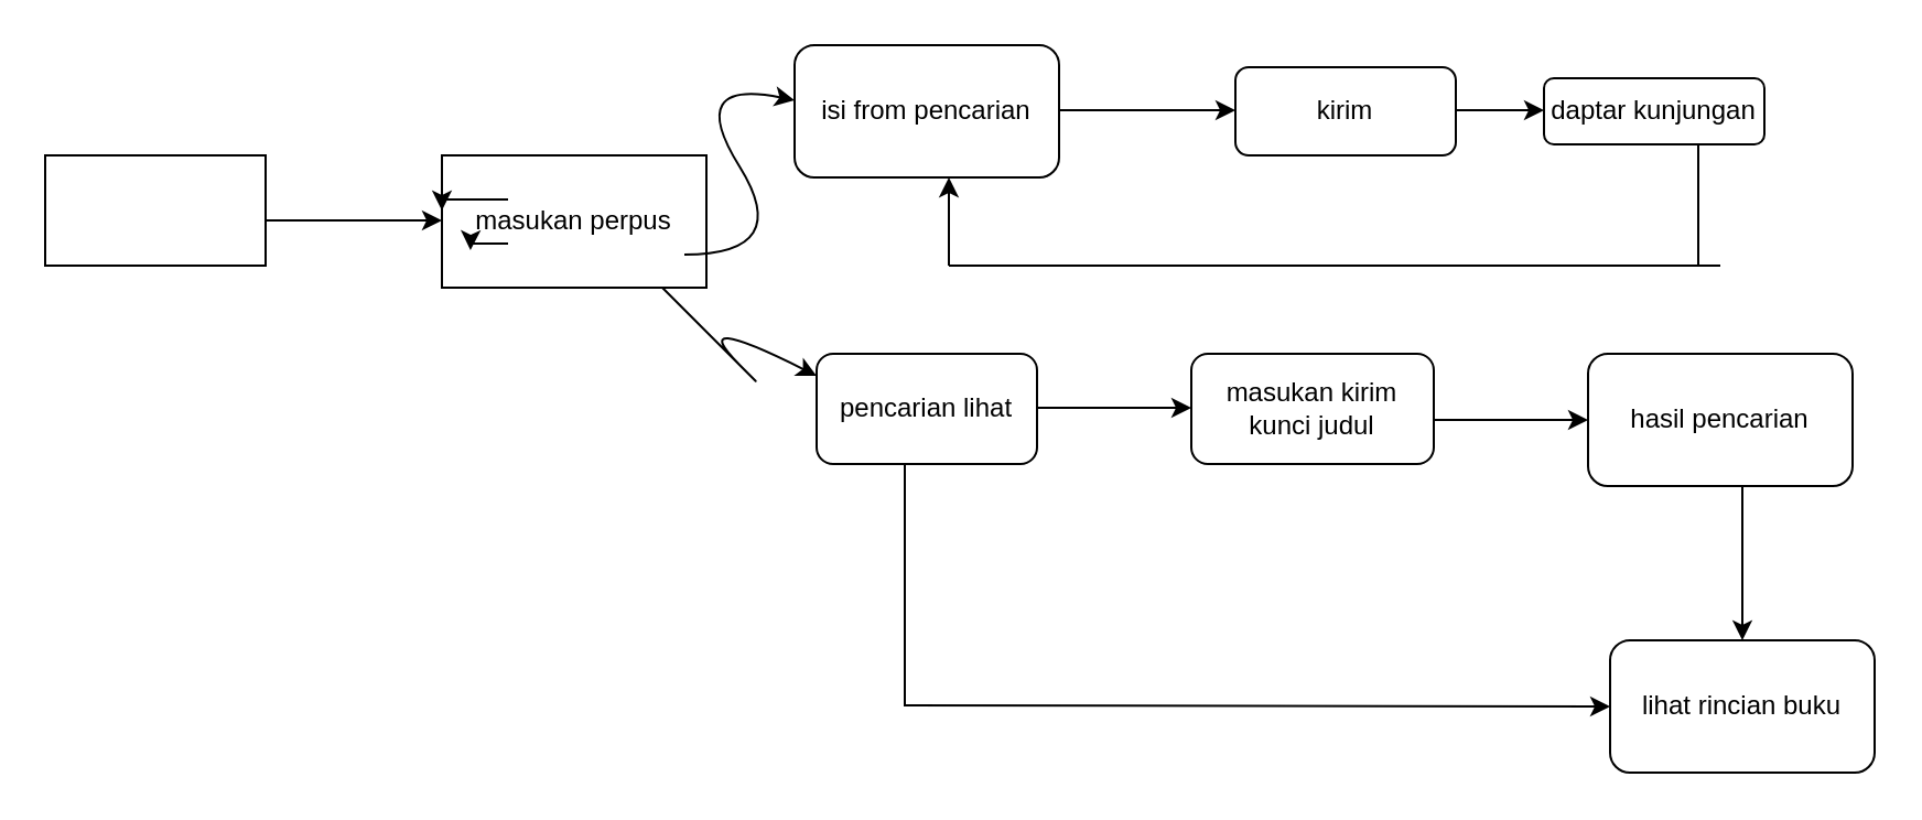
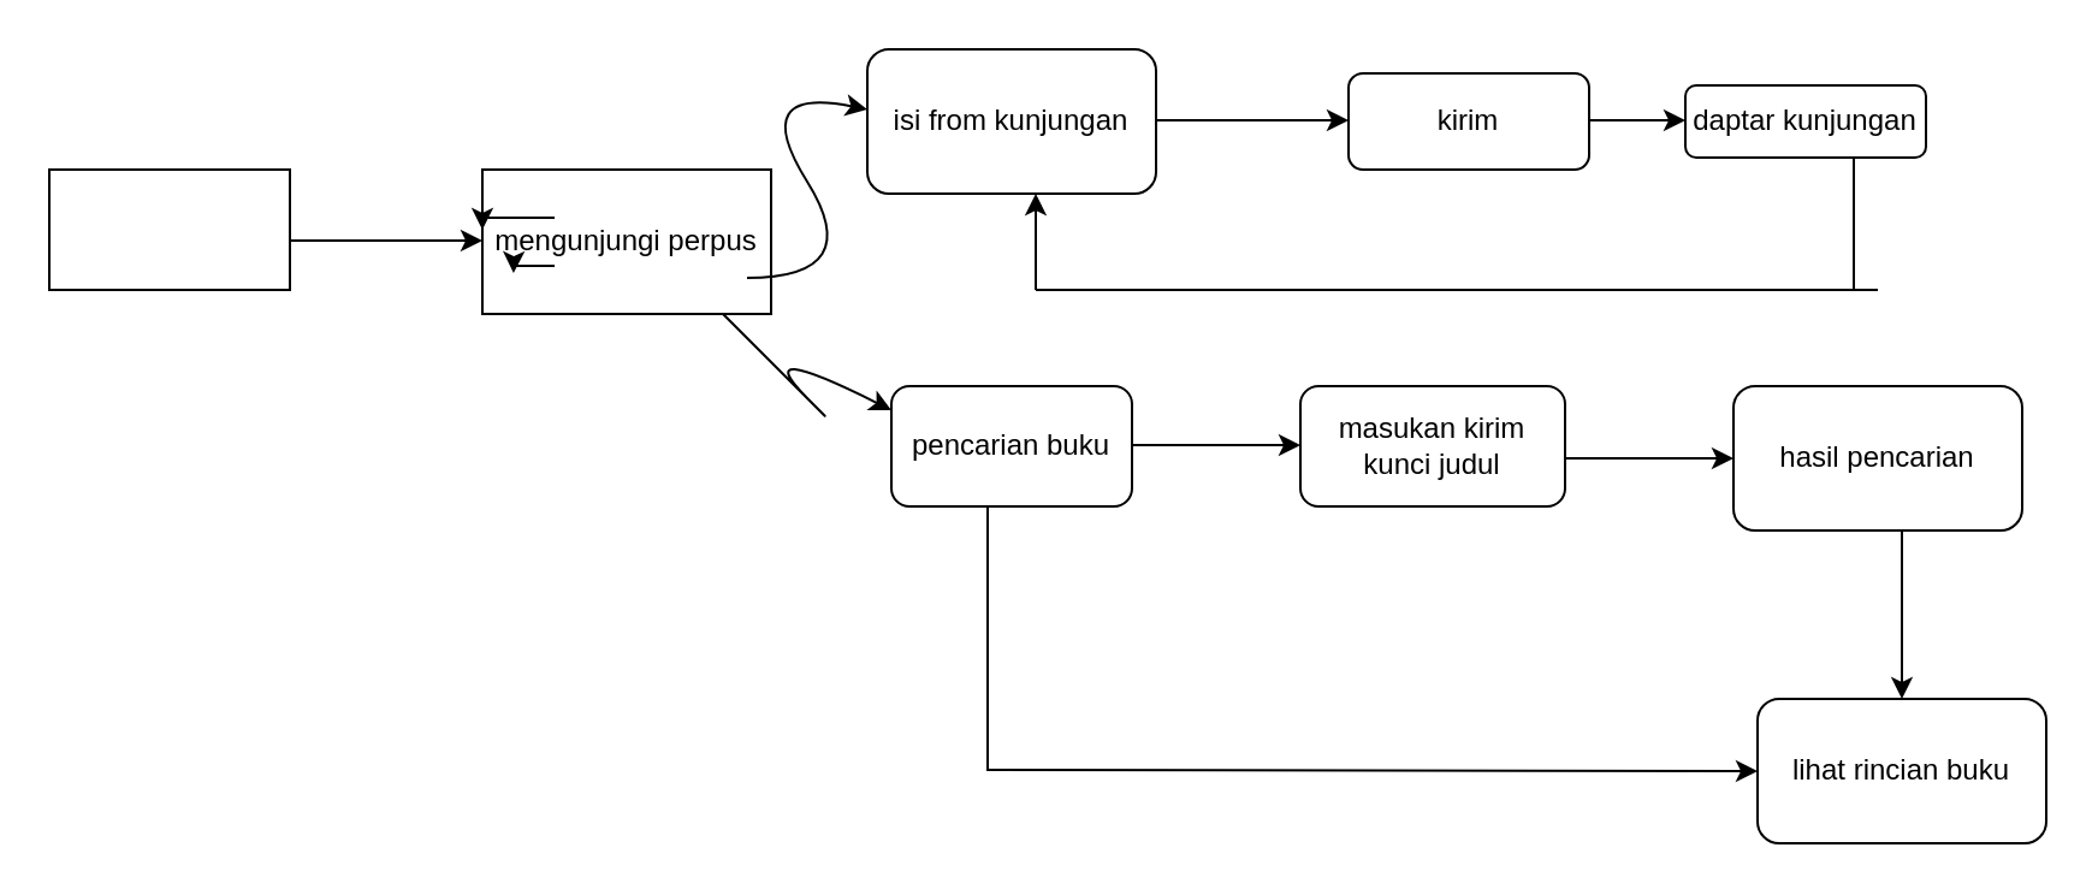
- <mxCell id="6" value="isi from pencarian" style="rounded=1;whiteSpace=wrap;html=1;" vertex="1" parent="1"><mxGeometry x="360" y="20" width="120" height="60" as="geometry" /></mxCell>
+ <mxCell id="6" value="isi from kunjungan" style="rounded=1;whiteSpace=wrap;html=1;" vertex="1" parent="1"><mxGeometry x="360" y="20" width="120" height="60" as="geometry" /></mxCell>
- <mxCell id="5" value="masukan perpus" style="text;html=1;strokeColor=none;fillColor=none;align=center;verticalAlign=middle;whiteSpace=wrap;rounded=0;" vertex="1" parent="1"><mxGeometry x="200" y="90" width="120" height="20" as="geometry" /></mxCell>
+ <mxCell id="5" value="mengunjungi perpus" style="text;html=1;strokeColor=none;fillColor=none;align=center;verticalAlign=middle;whiteSpace=wrap;rounded=0;" vertex="1" parent="1"><mxGeometry x="200" y="90" width="120" height="20" as="geometry" /></mxCell>
- <mxCell id="16" value="pencarian lihat" style="rounded=1;whiteSpace=wrap;html=1;" vertex="1" parent="1"><mxGeometry x="370" y="160" width="100" height="50" as="geometry" /></mxCell>
+ <mxCell id="16" value="pencarian buku" style="rounded=1;whiteSpace=wrap;html=1;" vertex="1" parent="1"><mxGeometry x="370" y="160" width="100" height="50" as="geometry" /></mxCell>
